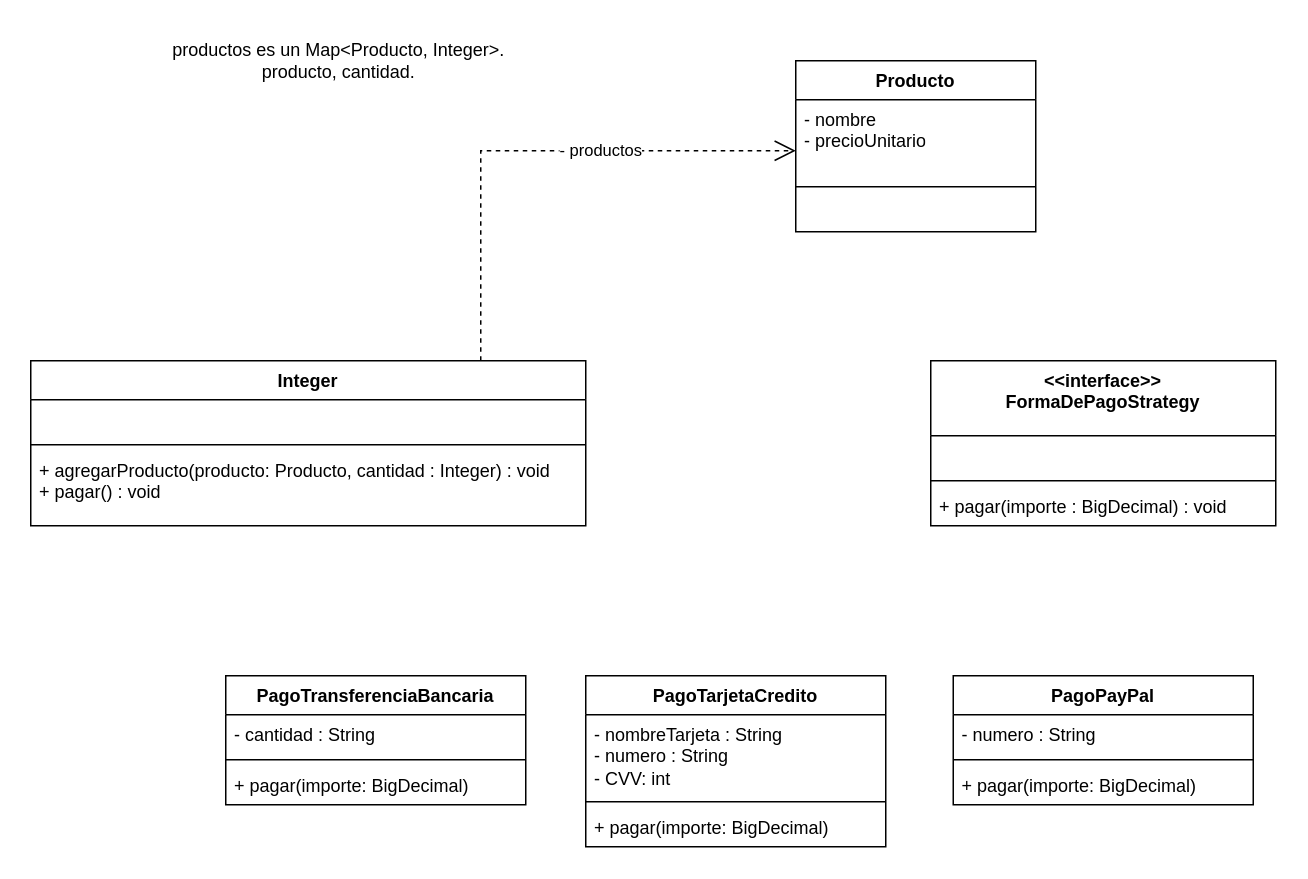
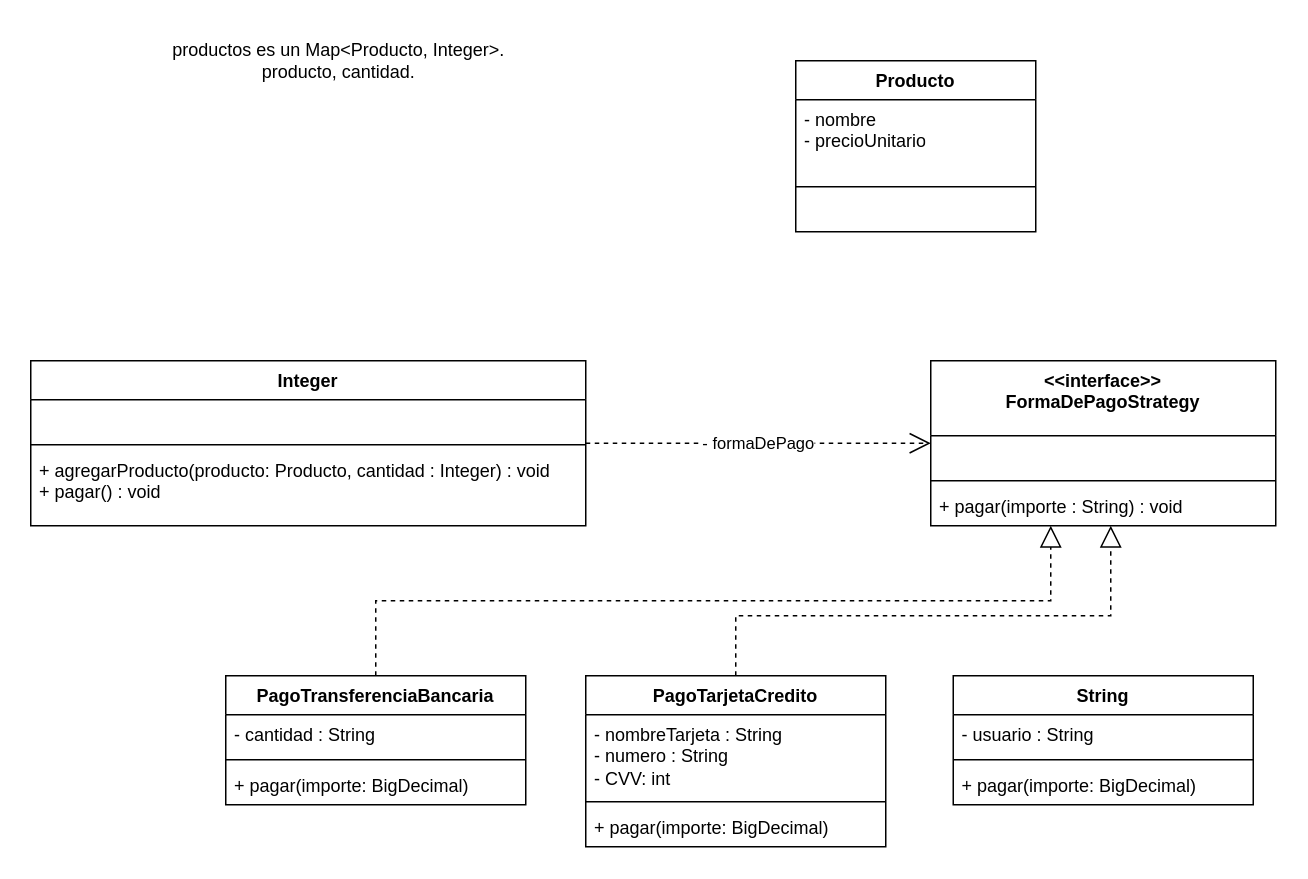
- <mxCell id="29" value="- productos" style="endArrow=open;endSize=12;dashed=1;html=1;rounded=0;edgeStyle=orthogonalEdgeStyle;" edge="1" parent="1" source="6" target="25"><mxGeometry x="0.257" width="160" relative="1" as="geometry"><mxPoint x="650" y="330" as="sourcePoint" /><mxPoint x="870" y="392" as="targetPoint" /><Array as="points"><mxPoint x="320" y="100" /></Array><mxPoint as="offset" /></mxGeometry></mxCell>
+ <mxCell id="10" value="- formaDePago" style="endArrow=open;endSize=12;dashed=1;html=1;rounded=0;edgeStyle=orthogonalEdgeStyle;" edge="1" parent="1" source="6" target="2"><mxGeometry width="160" relative="1" as="geometry"><mxPoint x="410" y="330" as="sourcePoint" /><mxPoint x="570" y="330" as="targetPoint" /></mxGeometry></mxCell>
- <mxCell id="5" value="+ pagar(importe : BigDecimal) : void" style="text;strokeColor=none;fillColor=none;align=left;verticalAlign=top;spacingLeft=4;spacingRight=4;overflow=hidden;rotatable=0;points=[[0,0.5],[1,0.5]];portConstraint=eastwest;whiteSpace=wrap;html=1;" vertex="1" parent="2"><mxGeometry y="84" width="230" height="26" as="geometry" /></mxCell>
+ <mxCell id="5" value="+ pagar(importe : String) : void" style="text;strokeColor=none;fillColor=none;align=left;verticalAlign=top;spacingLeft=4;spacingRight=4;overflow=hidden;rotatable=0;points=[[0,0.5],[1,0.5]];portConstraint=eastwest;whiteSpace=wrap;html=1;" vertex="1" parent="2"><mxGeometry y="84" width="230" height="26" as="geometry" /></mxCell>
+ <mxCell id="23" value="" style="endArrow=block;dashed=1;endFill=0;endSize=12;html=1;rounded=0;edgeStyle=orthogonalEdgeStyle;" edge="1" parent="1" source="11" target="2"><mxGeometry width="160" relative="1" as="geometry"><mxPoint x="410" y="330" as="sourcePoint" /><mxPoint x="570" y="330" as="targetPoint" /><Array as="points"><mxPoint x="250" y="400" /><mxPoint x="700" y="400" /></Array></mxGeometry></mxCell>
+ <mxCell id="24" value="" style="endArrow=block;dashed=1;endFill=0;endSize=12;html=1;rounded=0;edgeStyle=orthogonalEdgeStyle;" edge="1" parent="1" source="15" target="2"><mxGeometry width="160" relative="1" as="geometry"><mxPoint x="490" y="520" as="sourcePoint" /><mxPoint x="760" y="410" as="targetPoint" /><Array as="points"><mxPoint x="490" y="410" /><mxPoint x="740" y="410" /></Array></mxGeometry></mxCell>
- <mxCell id="19" value="PagoPayPal" style="swimlane;fontStyle=1;align=center;verticalAlign=top;childLayout=stackLayout;horizontal=1;startSize=26;horizontalStack=0;resizeParent=1;resizeParentMax=0;resizeLast=0;collapsible=1;marginBottom=0;whiteSpace=wrap;html=1;" vertex="1" parent="1"><mxGeometry x="635" y="450" width="200" height="86" as="geometry" /></mxCell>
+ <mxCell id="19" value="String" style="swimlane;fontStyle=1;align=center;verticalAlign=top;childLayout=stackLayout;horizontal=1;startSize=26;horizontalStack=0;resizeParent=1;resizeParentMax=0;resizeLast=0;collapsible=1;marginBottom=0;whiteSpace=wrap;html=1;" vertex="1" parent="1"><mxGeometry x="635" y="450" width="200" height="86" as="geometry" /></mxCell>
- <mxCell id="20" value="- numero : String" style="text;strokeColor=none;fillColor=none;align=left;verticalAlign=top;spacingLeft=4;spacingRight=4;overflow=hidden;rotatable=0;points=[[0,0.5],[1,0.5]];portConstraint=eastwest;whiteSpace=wrap;html=1;" vertex="1" parent="19"><mxGeometry y="26" width="200" height="26" as="geometry" /></mxCell>
+ <mxCell id="20" value="- usuario : String" style="text;strokeColor=none;fillColor=none;align=left;verticalAlign=top;spacingLeft=4;spacingRight=4;overflow=hidden;rotatable=0;points=[[0,0.5],[1,0.5]];portConstraint=eastwest;whiteSpace=wrap;html=1;" vertex="1" parent="19"><mxGeometry y="26" width="200" height="26" as="geometry" /></mxCell>
